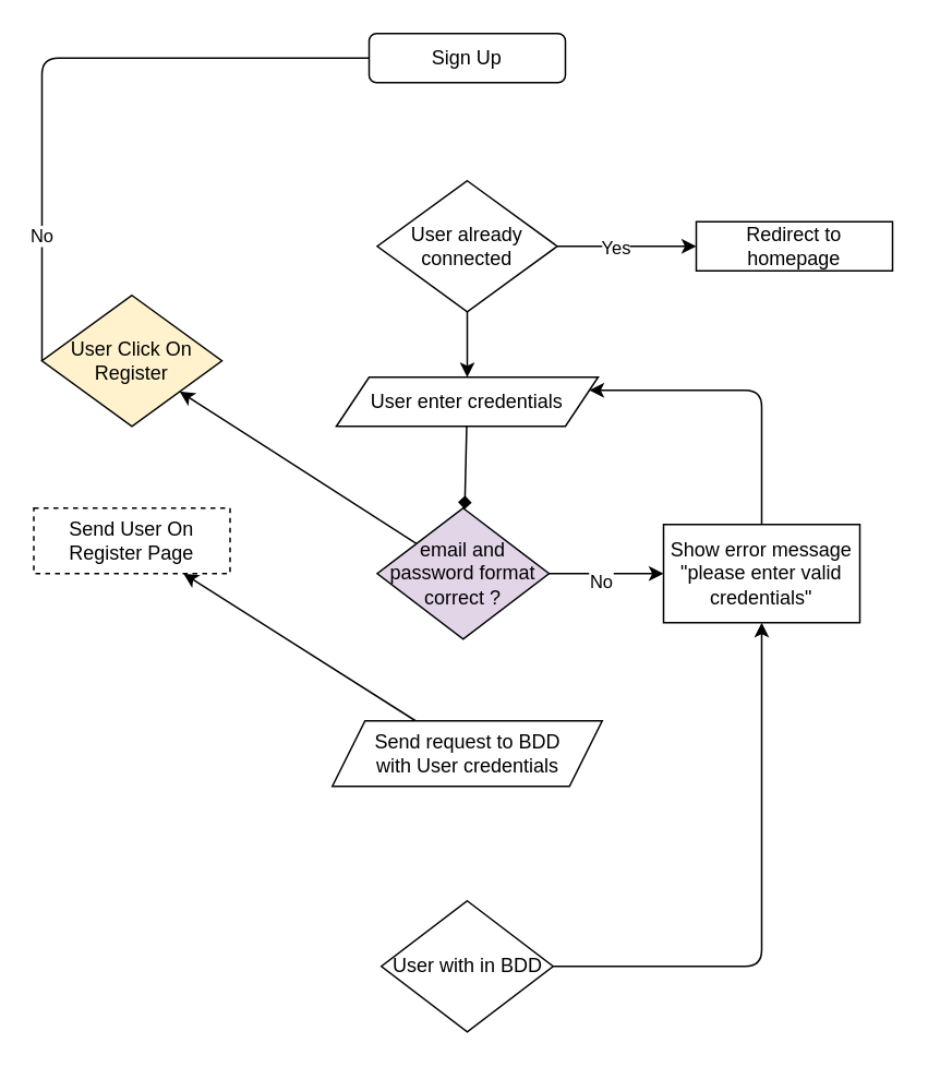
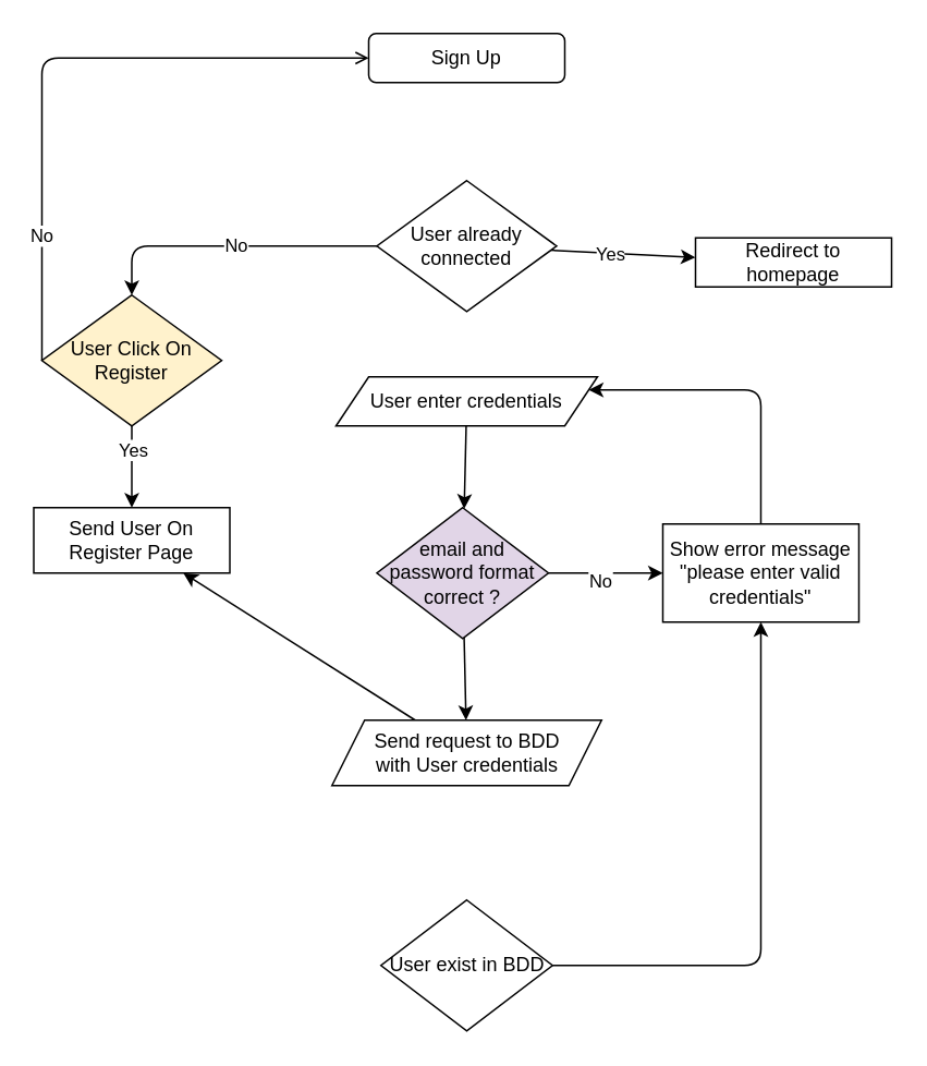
- <mxCell id="3" style="edgeStyle=none;html=1;entryX=0;entryY=0.5;entryDx=0;entryDy=0;exitX=0;exitY=0.5;exitDx=0;exitDy=0;endArrow=none;endFill=0;" parent="1" source="7" target="2" edge="1"><mxGeometry relative="1" as="geometry"><Array as="points"><mxPoint x="25" y="35" /></Array></mxGeometry></mxCell>
+ <mxCell id="3" style="edgeStyle=none;html=1;entryX=0;entryY=0.5;entryDx=0;entryDy=0;exitX=0;exitY=0.5;exitDx=0;exitDy=0;endArrow=open;endFill=0;" parent="1" source="7" target="2" edge="1"><mxGeometry relative="1" as="geometry"><Array as="points"><mxPoint x="25" y="35" /></Array></mxGeometry></mxCell>
+ <mxCell id="8" style="edgeStyle=none;html=1;entryX=0.5;entryY=0;entryDx=0;entryDy=0;exitX=0;exitY=0.5;exitDx=0;exitDy=0;" parent="1" source="13" target="7" edge="1"><mxGeometry relative="1" as="geometry"><Array as="points"><mxPoint x="80" y="150" /></Array></mxGeometry></mxCell>
+ <mxCell id="9" value="No" style="edgeLabel;html=1;align=center;verticalAlign=middle;resizable=0;points=[];" parent="8" vertex="1" connectable="0"><mxGeometry x="-0.03" y="-1" relative="1" as="geometry"><mxPoint as="offset" /></mxGeometry></mxCell>
- <mxCell id="14" value="Redirect to homepage" style="rounded=0;whiteSpace=wrap;html=1;" parent="1" vertex="1"><mxGeometry x="425" y="135" width="120" height="30" as="geometry" /></mxCell>
+ <mxCell id="14" value="Redirect to homepage" style="rounded=0;whiteSpace=wrap;html=1;" parent="1" vertex="1"><mxGeometry x="425" y="145" width="120" height="30" as="geometry" /></mxCell>
- <mxCell id="12" value="" style="edgeStyle=none;html=1;" parent="1" source="13" target="17" edge="1"><mxGeometry relative="1" as="geometry" /></mxCell>
+ <mxCell id="5" value="" style="edgeStyle=none;html=1;" parent="1" source="7" target="15" edge="1"><mxGeometry relative="1" as="geometry" /></mxCell>
+ <mxCell id="6" value="Yes" style="edgeLabel;html=1;align=center;verticalAlign=middle;resizable=0;points=[];" parent="5" vertex="1" connectable="0"><mxGeometry x="-0.424" relative="1" as="geometry"><mxPoint as="offset" /></mxGeometry></mxCell>
- <mxCell id="20" value="" style="edgeStyle=none;html=1;" parent="1" source="21" target="7" edge="1"><mxGeometry relative="1" as="geometry" /></mxCell>
+ <mxCell id="20" value="" style="edgeStyle=none;html=1;" parent="1" source="21" target="27" edge="1"><mxGeometry relative="1" as="geometry" /></mxCell>
- <mxCell id="16" value="" style="edgeStyle=none;html=1;endArrow=diamond;" parent="1" source="17" target="21" edge="1"><mxGeometry relative="1" as="geometry" /></mxCell>
+ <mxCell id="16" value="" style="edgeStyle=none;html=1;" parent="1" source="17" target="21" edge="1"><mxGeometry relative="1" as="geometry" /></mxCell>
- <mxCell id="15" value="Send User On Register Page" style="rounded=0;whiteSpace=wrap;html=1;dashed=1;" parent="1" vertex="1"><mxGeometry x="20" y="310" width="120" height="40" as="geometry" /></mxCell>
+ <mxCell id="15" value="Send User On Register Page" style="rounded=0;whiteSpace=wrap;html=1;" parent="1" vertex="1"><mxGeometry x="20" y="310" width="120" height="40" as="geometry" /></mxCell>
- <mxCell id="25" value="User with in BDD" style="rhombus;whiteSpace=wrap;html=1;" parent="1" vertex="1"><mxGeometry x="232.5" y="550" width="105" height="80" as="geometry" /></mxCell>
+ <mxCell id="25" value="User exist in BDD" style="rhombus;whiteSpace=wrap;html=1;" parent="1" vertex="1"><mxGeometry x="232.5" y="550" width="105" height="80" as="geometry" /></mxCell>
